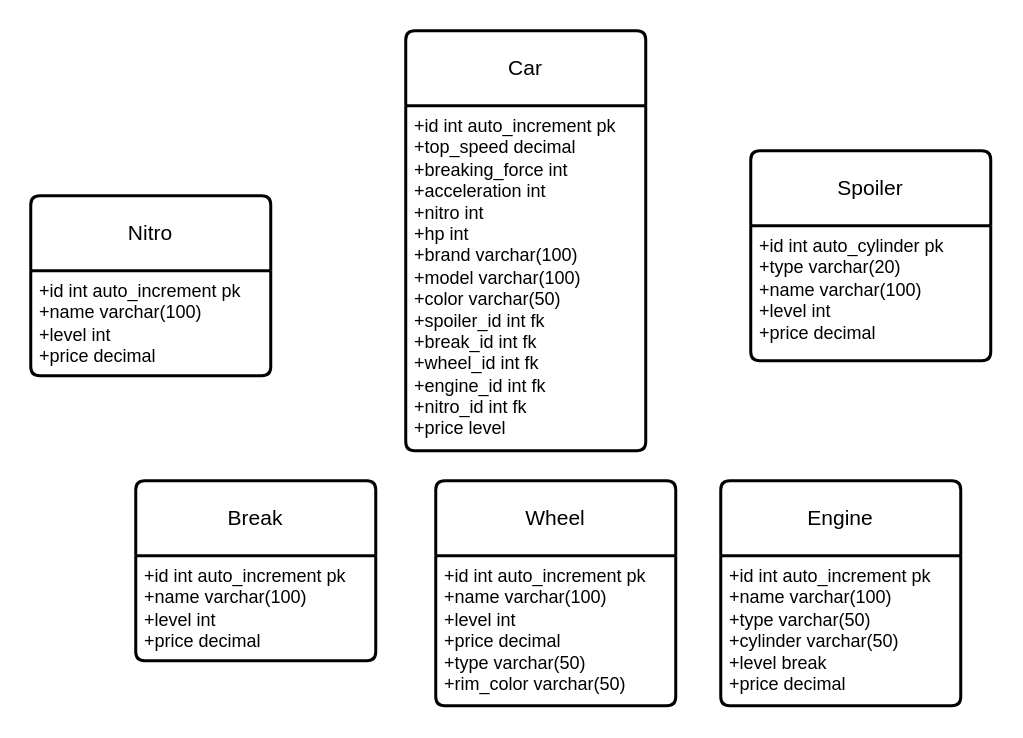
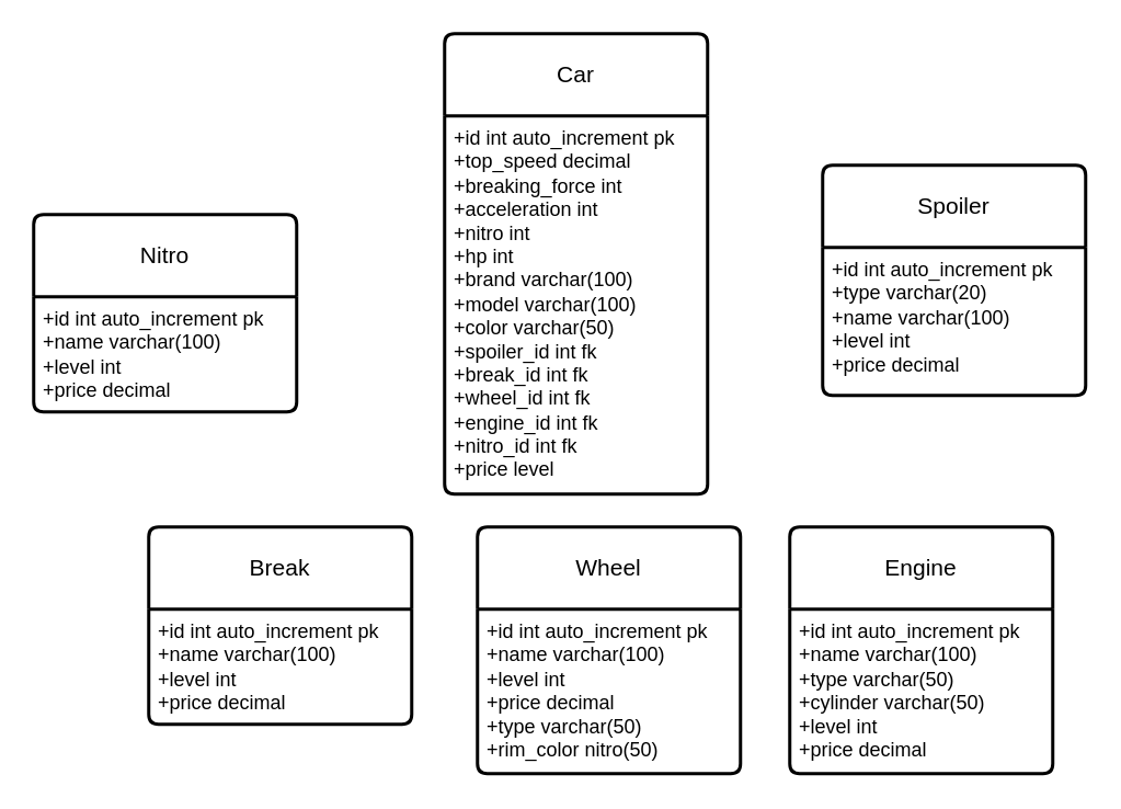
- <mxCell id="5" value="+id int auto_cylinder pk&lt;br&gt;+type varchar(20)&lt;br&gt;+name varchar(100)&lt;br&gt;+level int&lt;br&gt;+price decimal" style="align=left;strokeColor=none;fillColor=none;spacingLeft=4;fontSize=12;verticalAlign=top;resizable=0;rotatable=0;part=1;html=1;" vertex="1" parent="4"><mxGeometry y="50" width="160" height="90" as="geometry" /></mxCell>
+ <mxCell id="5" value="+id int auto_increment pk&lt;br&gt;+type varchar(20)&lt;br&gt;+name varchar(100)&lt;br&gt;+level int&lt;br&gt;+price decimal" style="align=left;strokeColor=none;fillColor=none;spacingLeft=4;fontSize=12;verticalAlign=top;resizable=0;rotatable=0;part=1;html=1;" vertex="1" parent="4"><mxGeometry y="50" width="160" height="90" as="geometry" /></mxCell>
- <mxCell id="7" value="+id int auto_increment pk&lt;br&gt;+name varchar(100)&lt;br&gt;+level int&lt;br&gt;+price decimal&lt;br&gt;+type varchar(50)&lt;br&gt;+rim_color varchar(50)" style="align=left;strokeColor=none;fillColor=none;spacingLeft=4;fontSize=12;verticalAlign=top;resizable=0;rotatable=0;part=1;html=1;" vertex="1" parent="6"><mxGeometry y="50" width="160" height="100" as="geometry" /></mxCell>
+ <mxCell id="7" value="+id int auto_increment pk&lt;br&gt;+name varchar(100)&lt;br&gt;+level int&lt;br&gt;+price decimal&lt;br&gt;+type varchar(50)&lt;br&gt;+rim_color nitro(50)" style="align=left;strokeColor=none;fillColor=none;spacingLeft=4;fontSize=12;verticalAlign=top;resizable=0;rotatable=0;part=1;html=1;" vertex="1" parent="6"><mxGeometry y="50" width="160" height="100" as="geometry" /></mxCell>
- <mxCell id="11" value="+id int auto_increment pk&lt;br&gt;+name varchar(100)&lt;br&gt;+type varchar(50)&lt;br&gt;+cylinder varchar(50)&lt;br&gt;+level break&amp;nbsp;&lt;br&gt;+price decimal" style="align=left;strokeColor=none;fillColor=none;spacingLeft=4;fontSize=12;verticalAlign=top;resizable=0;rotatable=0;part=1;html=1;" vertex="1" parent="10"><mxGeometry y="50" width="160" height="100" as="geometry" /></mxCell>
+ <mxCell id="11" value="+id int auto_increment pk&lt;br&gt;+name varchar(100)&lt;br&gt;+type varchar(50)&lt;br&gt;+cylinder varchar(50)&lt;br&gt;+level int&amp;nbsp;&lt;br&gt;+price decimal" style="align=left;strokeColor=none;fillColor=none;spacingLeft=4;fontSize=12;verticalAlign=top;resizable=0;rotatable=0;part=1;html=1;" vertex="1" parent="10"><mxGeometry y="50" width="160" height="100" as="geometry" /></mxCell>
